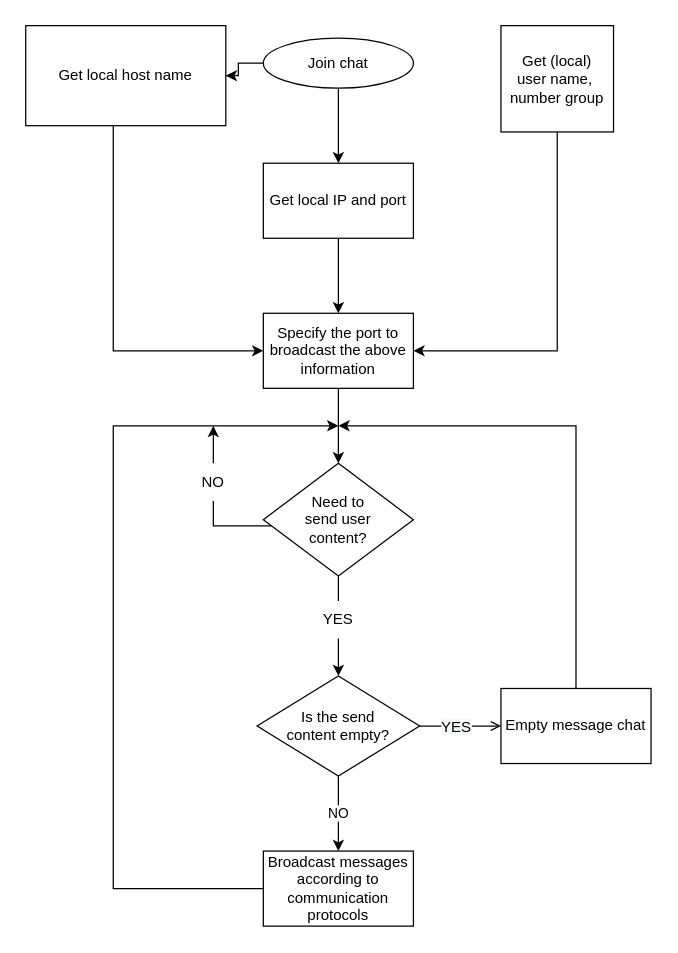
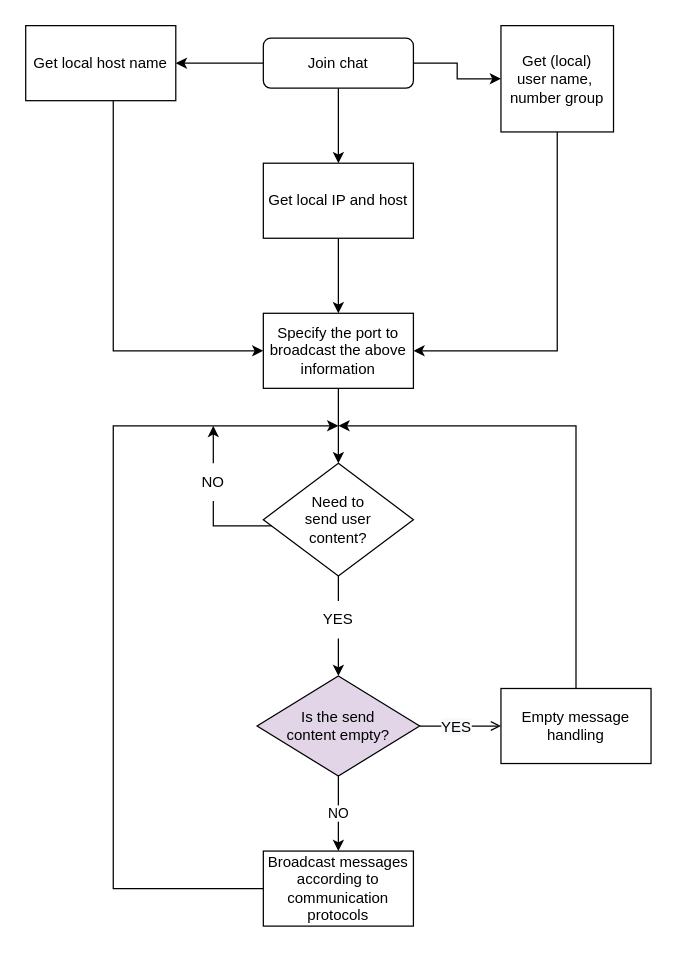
- <mxCell id="5" value="Join chat" style="ellipse;whiteSpace=wrap;html=1;fontSize=12;glass=0;strokeWidth=1;shadow=0;" parent="1" vertex="1"><mxGeometry x="210" y="30" width="120" height="40" as="geometry" /></mxCell>
+ <mxCell id="5" value="Join chat" style="rounded=1;whiteSpace=wrap;html=1;fontSize=12;glass=0;strokeWidth=1;shadow=0;" parent="1" vertex="1"><mxGeometry x="210" y="30" width="120" height="40" as="geometry" /></mxCell>
+ <mxCell id="4" style="edgeStyle=orthogonalEdgeStyle;rounded=0;orthogonalLoop=1;jettySize=auto;html=1;entryX=0;entryY=0.5;entryDx=0;entryDy=0;" parent="1" source="5" target="9" edge="1"><mxGeometry relative="1" as="geometry" /></mxCell>
- <mxCell id="11" value="Get local host name" style="rounded=0;whiteSpace=wrap;html=1;" parent="1" vertex="1"><mxGeometry x="20" y="20" width="160" height="80" as="geometry" /></mxCell>
+ <mxCell id="11" value="Get local host name" style="rounded=0;whiteSpace=wrap;html=1;" parent="1" vertex="1"><mxGeometry x="20" y="20" width="120" height="60" as="geometry" /></mxCell>
- <mxCell id="7" value="Get local IP and port" style="rounded=0;whiteSpace=wrap;html=1;" parent="1" vertex="1"><mxGeometry x="210" y="130" width="120" height="60" as="geometry" /></mxCell>
+ <mxCell id="7" value="Get local IP and host" style="rounded=0;whiteSpace=wrap;html=1;" parent="1" vertex="1"><mxGeometry x="210" y="130" width="120" height="60" as="geometry" /></mxCell>
- <mxCell id="19" value="Is the send &lt;br&gt;content empty?" style="rhombus;whiteSpace=wrap;html=1;rounded=0;" parent="1" vertex="1"><mxGeometry x="205" y="540" width="130" height="80" as="geometry" /></mxCell>
+ <mxCell id="19" value="Is the send &lt;br&gt;content empty?" style="rhombus;whiteSpace=wrap;html=1;rounded=0;fillColor=#e1d5e7;" parent="1" vertex="1"><mxGeometry x="205" y="540" width="130" height="80" as="geometry" /></mxCell>
- <mxCell id="23" value="Empty message chat" style="whiteSpace=wrap;html=1;rounded=0;" parent="1" vertex="1"><mxGeometry x="400" y="550" width="120" height="60" as="geometry" /></mxCell>
+ <mxCell id="23" value="Empty message handling" style="whiteSpace=wrap;html=1;rounded=0;" parent="1" vertex="1"><mxGeometry x="400" y="550" width="120" height="60" as="geometry" /></mxCell>
